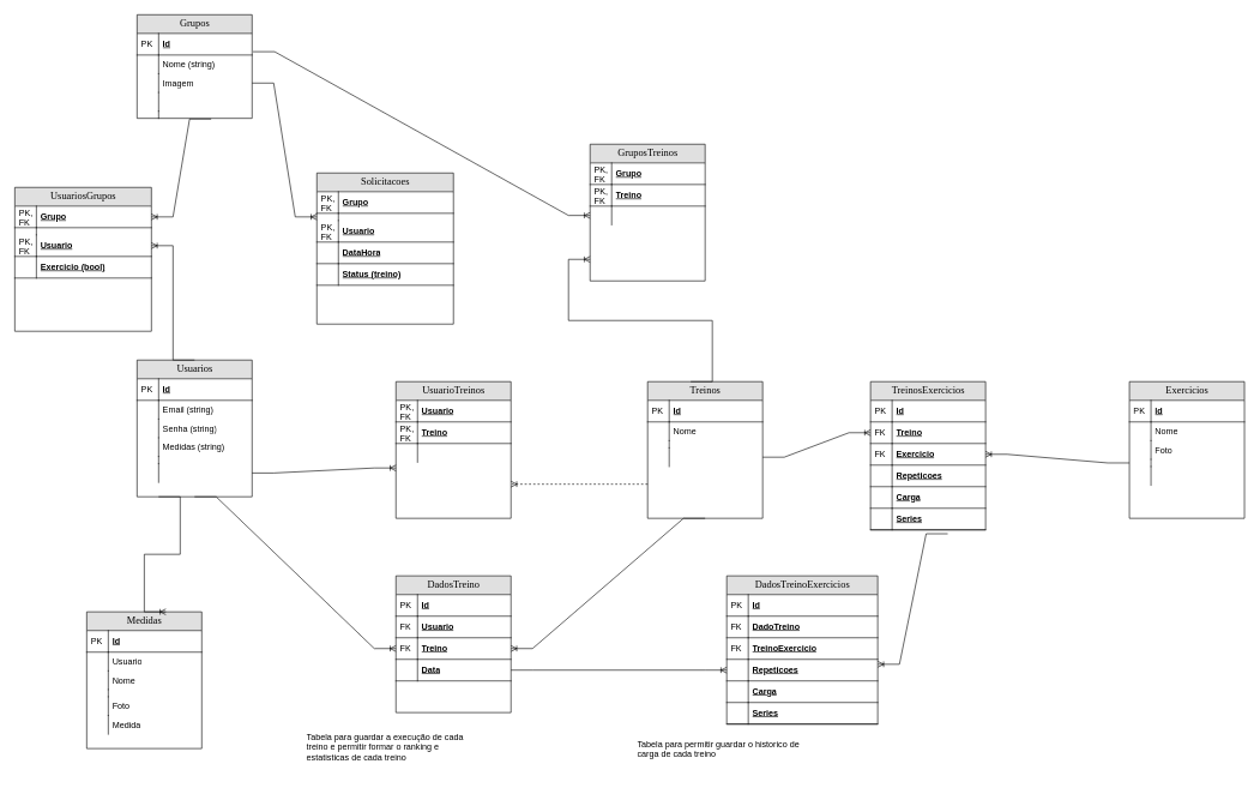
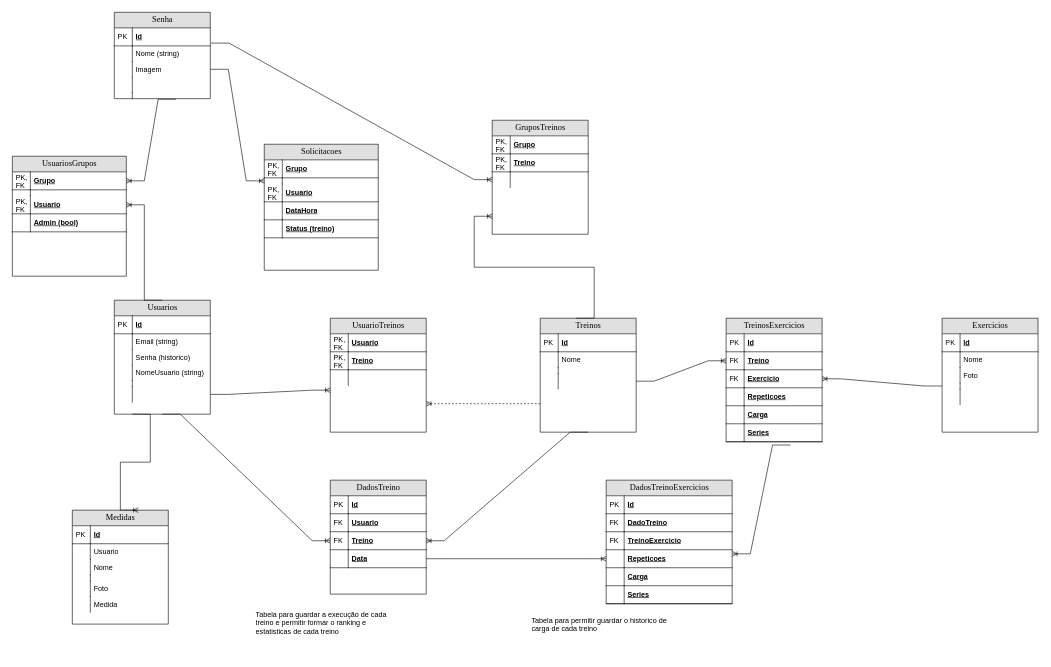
- <mxCell id="15" value="Grupos" style="swimlane;html=1;fontStyle=0;childLayout=stackLayout;horizontal=1;startSize=26;fillColor=#e0e0e0;horizontalStack=0;resizeParent=1;resizeLast=0;collapsible=1;marginBottom=0;swimlaneFillColor=#ffffff;align=center;rounded=0;shadow=0;comic=0;labelBackgroundColor=none;strokeWidth=1;fontFamily=Verdana;fontSize=14" vertex="1" parent="1"><mxGeometry x="190" y="20" width="160" height="144" as="geometry" /></mxCell>
+ <mxCell id="15" value="Senha" style="swimlane;html=1;fontStyle=0;childLayout=stackLayout;horizontal=1;startSize=26;fillColor=#e0e0e0;horizontalStack=0;resizeParent=1;resizeLast=0;collapsible=1;marginBottom=0;swimlaneFillColor=#ffffff;align=center;rounded=0;shadow=0;comic=0;labelBackgroundColor=none;strokeWidth=1;fontFamily=Verdana;fontSize=14" vertex="1" parent="1"><mxGeometry x="190" y="20" width="160" height="144" as="geometry" /></mxCell>
- <mxCell id="33" value="Exercicio (bool)" style="shape=partialRectangle;top=0;left=0;right=0;bottom=1;html=1;align=left;verticalAlign=middle;fillColor=none;spacingLeft=34;spacingRight=4;whiteSpace=wrap;overflow=hidden;rotatable=0;points=[[0,0.5],[1,0.5]];portConstraint=eastwest;dropTarget=0;fontStyle=5;" vertex="1" parent="26"><mxGeometry y="96" width="190" height="30" as="geometry" /></mxCell>
+ <mxCell id="33" value="Admin (bool)" style="shape=partialRectangle;top=0;left=0;right=0;bottom=1;html=1;align=left;verticalAlign=middle;fillColor=none;spacingLeft=34;spacingRight=4;whiteSpace=wrap;overflow=hidden;rotatable=0;points=[[0,0.5],[1,0.5]];portConstraint=eastwest;dropTarget=0;fontStyle=5;" vertex="1" parent="26"><mxGeometry y="96" width="190" height="30" as="geometry" /></mxCell>
- <mxCell id="7" value="Senha (string)" style="shape=partialRectangle;top=0;left=0;right=0;bottom=0;html=1;align=left;verticalAlign=top;fillColor=none;spacingLeft=34;spacingRight=4;whiteSpace=wrap;overflow=hidden;rotatable=0;points=[[0,0.5],[1,0.5]];portConstraint=eastwest;dropTarget=0;" parent="2" vertex="1"><mxGeometry y="82" width="160" height="26" as="geometry" /></mxCell>
+ <mxCell id="7" value="Senha (historico)" style="shape=partialRectangle;top=0;left=0;right=0;bottom=0;html=1;align=left;verticalAlign=top;fillColor=none;spacingLeft=34;spacingRight=4;whiteSpace=wrap;overflow=hidden;rotatable=0;points=[[0,0.5],[1,0.5]];portConstraint=eastwest;dropTarget=0;" parent="2" vertex="1"><mxGeometry y="82" width="160" height="26" as="geometry" /></mxCell>
- <mxCell id="9" value="Medidas (string)" style="shape=partialRectangle;top=0;left=0;right=0;bottom=0;html=1;align=left;verticalAlign=top;fillColor=none;spacingLeft=34;spacingRight=4;whiteSpace=wrap;overflow=hidden;rotatable=0;points=[[0,0.5],[1,0.5]];portConstraint=eastwest;dropTarget=0;" parent="2" vertex="1"><mxGeometry y="108" width="160" height="26" as="geometry" /></mxCell>
+ <mxCell id="9" value="NomeUsuario (string)" style="shape=partialRectangle;top=0;left=0;right=0;bottom=0;html=1;align=left;verticalAlign=top;fillColor=none;spacingLeft=34;spacingRight=4;whiteSpace=wrap;overflow=hidden;rotatable=0;points=[[0,0.5],[1,0.5]];portConstraint=eastwest;dropTarget=0;" parent="2" vertex="1"><mxGeometry y="108" width="160" height="26" as="geometry" /></mxCell>
